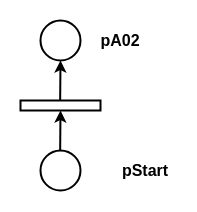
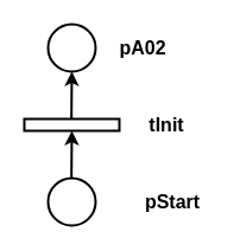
+ <mxCell id="9" value="&lt;b&gt;&lt;font style=&quot;font-size: 16px;&quot;&gt;tInit&lt;/font&gt;&lt;/b&gt;" style="text;html=1;strokeColor=none;fillColor=none;align=center;verticalAlign=middle;whiteSpace=wrap;rounded=0;" vertex="1" parent="1"><mxGeometry x="110" y="90" width="60" height="30" as="geometry" /></mxCell>
